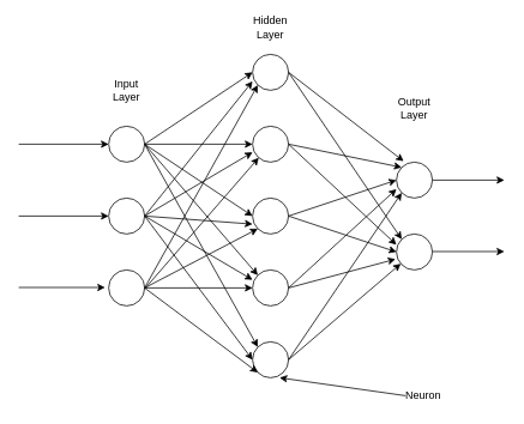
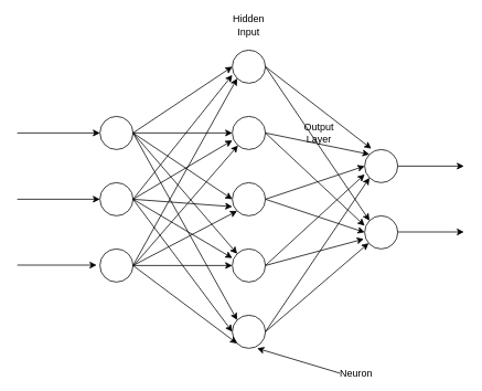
- <mxCell id="43" value="Hidden Layer" style="text;html=1;strokeColor=none;fillColor=none;align=center;verticalAlign=middle;whiteSpace=wrap;rounded=0;" vertex="1" parent="1"><mxGeometry x="280" y="20" width="40" height="20" as="geometry" /></mxCell>
+ <mxCell id="43" value="Hidden Input" style="text;html=1;strokeColor=none;fillColor=none;align=center;verticalAlign=middle;whiteSpace=wrap;rounded=0;" vertex="1" parent="1"><mxGeometry x="280" y="20" width="40" height="20" as="geometry" /></mxCell>
- <mxCell id="42" value="Input&lt;br&gt;Layer" style="text;html=1;strokeColor=none;fillColor=none;align=center;verticalAlign=middle;whiteSpace=wrap;rounded=0;" vertex="1" parent="1"><mxGeometry x="120" y="90" width="40" height="20" as="geometry" /></mxCell>
- <mxCell id="44" value="Output Layer" style="text;html=1;strokeColor=none;fillColor=none;align=center;verticalAlign=middle;whiteSpace=wrap;rounded=0;" vertex="1" parent="1"><mxGeometry x="440" y="110" width="40" height="20" as="geometry" /></mxCell>
+ <mxCell id="44" value="Output Layer" style="text;html=1;strokeColor=none;fillColor=none;align=center;verticalAlign=middle;whiteSpace=wrap;rounded=0;" vertex="1" parent="1"><mxGeometry x="365" y="150" width="40" height="20" as="geometry" /></mxCell>
- <mxCell id="46" value="Neuron" style="text;html=1;strokeColor=none;fillColor=none;align=center;verticalAlign=middle;whiteSpace=wrap;rounded=0;" vertex="1" parent="1"><mxGeometry x="450" y="430" width="40" height="20" as="geometry" /></mxCell>
+ <mxCell id="46" value="Neuron" style="text;html=1;strokeColor=none;fillColor=none;align=center;verticalAlign=middle;whiteSpace=wrap;rounded=0;" vertex="1" parent="1"><mxGeometry x="410" y="440" width="40" height="20" as="geometry" /></mxCell>
